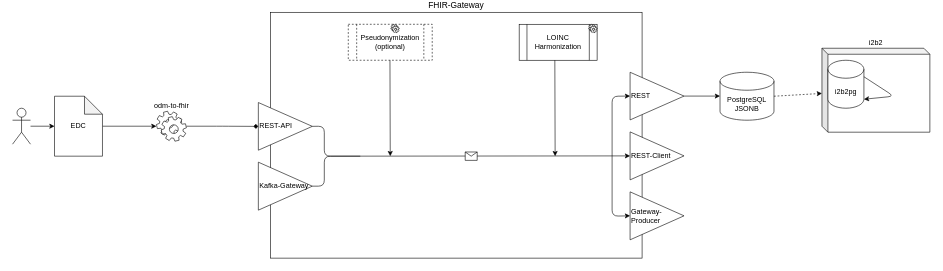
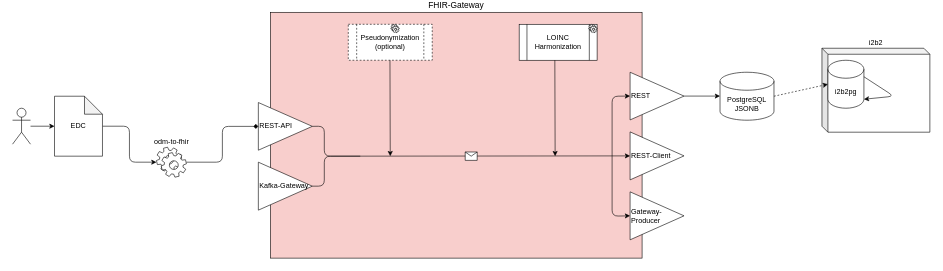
- <mxCell id="31" value="" style="endArrow=classic;html=1;exitX=1;exitY=0.5;exitDx=0;exitDy=0;exitPerimeter=0;dashed=1;" edge="1" parent="1" source="21" target="28"><mxGeometry width="50" height="50" relative="1" as="geometry"><mxPoint x="1020" y="570" as="sourcePoint" /><mxPoint x="1070" y="520" as="targetPoint" /></mxGeometry></mxCell>
+ <mxCell id="31" value="" style="endArrow=classic;html=1;entryX=0;entryY=0.5;entryDx=0;entryDy=0;entryPerimeter=0;exitX=1;exitY=0.5;exitDx=0;exitDy=0;exitPerimeter=0;dashed=1;" edge="1" parent="1" source="21" target="29"><mxGeometry width="50" height="50" relative="1" as="geometry"><mxPoint x="1020" y="570" as="sourcePoint" /><mxPoint x="1070" y="520" as="targetPoint" /></mxGeometry></mxCell>
- <mxCell id="27" value="odm-to-fhir" style="shape=mxgraph.bpmn.service_task;html=1;outlineConnect=0;rounded=0;sketch=0;labelPosition=center;verticalLabelPosition=top;align=center;verticalAlign=bottom;" parent="1" vertex="1"><mxGeometry x="260" y="185" width="50" height="50" as="geometry" /></mxCell>
+ <mxCell id="27" value="odm-to-fhir" style="shape=mxgraph.bpmn.service_task;html=1;outlineConnect=0;rounded=0;sketch=0;labelPosition=center;verticalLabelPosition=top;align=center;verticalAlign=bottom;" parent="1" vertex="1"><mxGeometry x="260" y="245" width="50" height="50" as="geometry" /></mxCell>
- <mxCell id="4" value="&lt;font style=&quot;font-size: 14px&quot;&gt;FHIR-Gateway&lt;/font&gt;" style="whiteSpace=wrap;html=1;labelPosition=center;verticalLabelPosition=top;align=center;verticalAlign=bottom;" parent="3" vertex="1"><mxGeometry x="20" width="620" height="410" as="geometry" /></mxCell>
+ <mxCell id="4" value="&lt;font style=&quot;font-size: 14px&quot;&gt;FHIR-Gateway&lt;/font&gt;" style="whiteSpace=wrap;html=1;labelPosition=center;verticalLabelPosition=top;align=center;verticalAlign=bottom;fillColor=#f8cecc;" parent="3" vertex="1"><mxGeometry x="20" width="620" height="410" as="geometry" /></mxCell>
